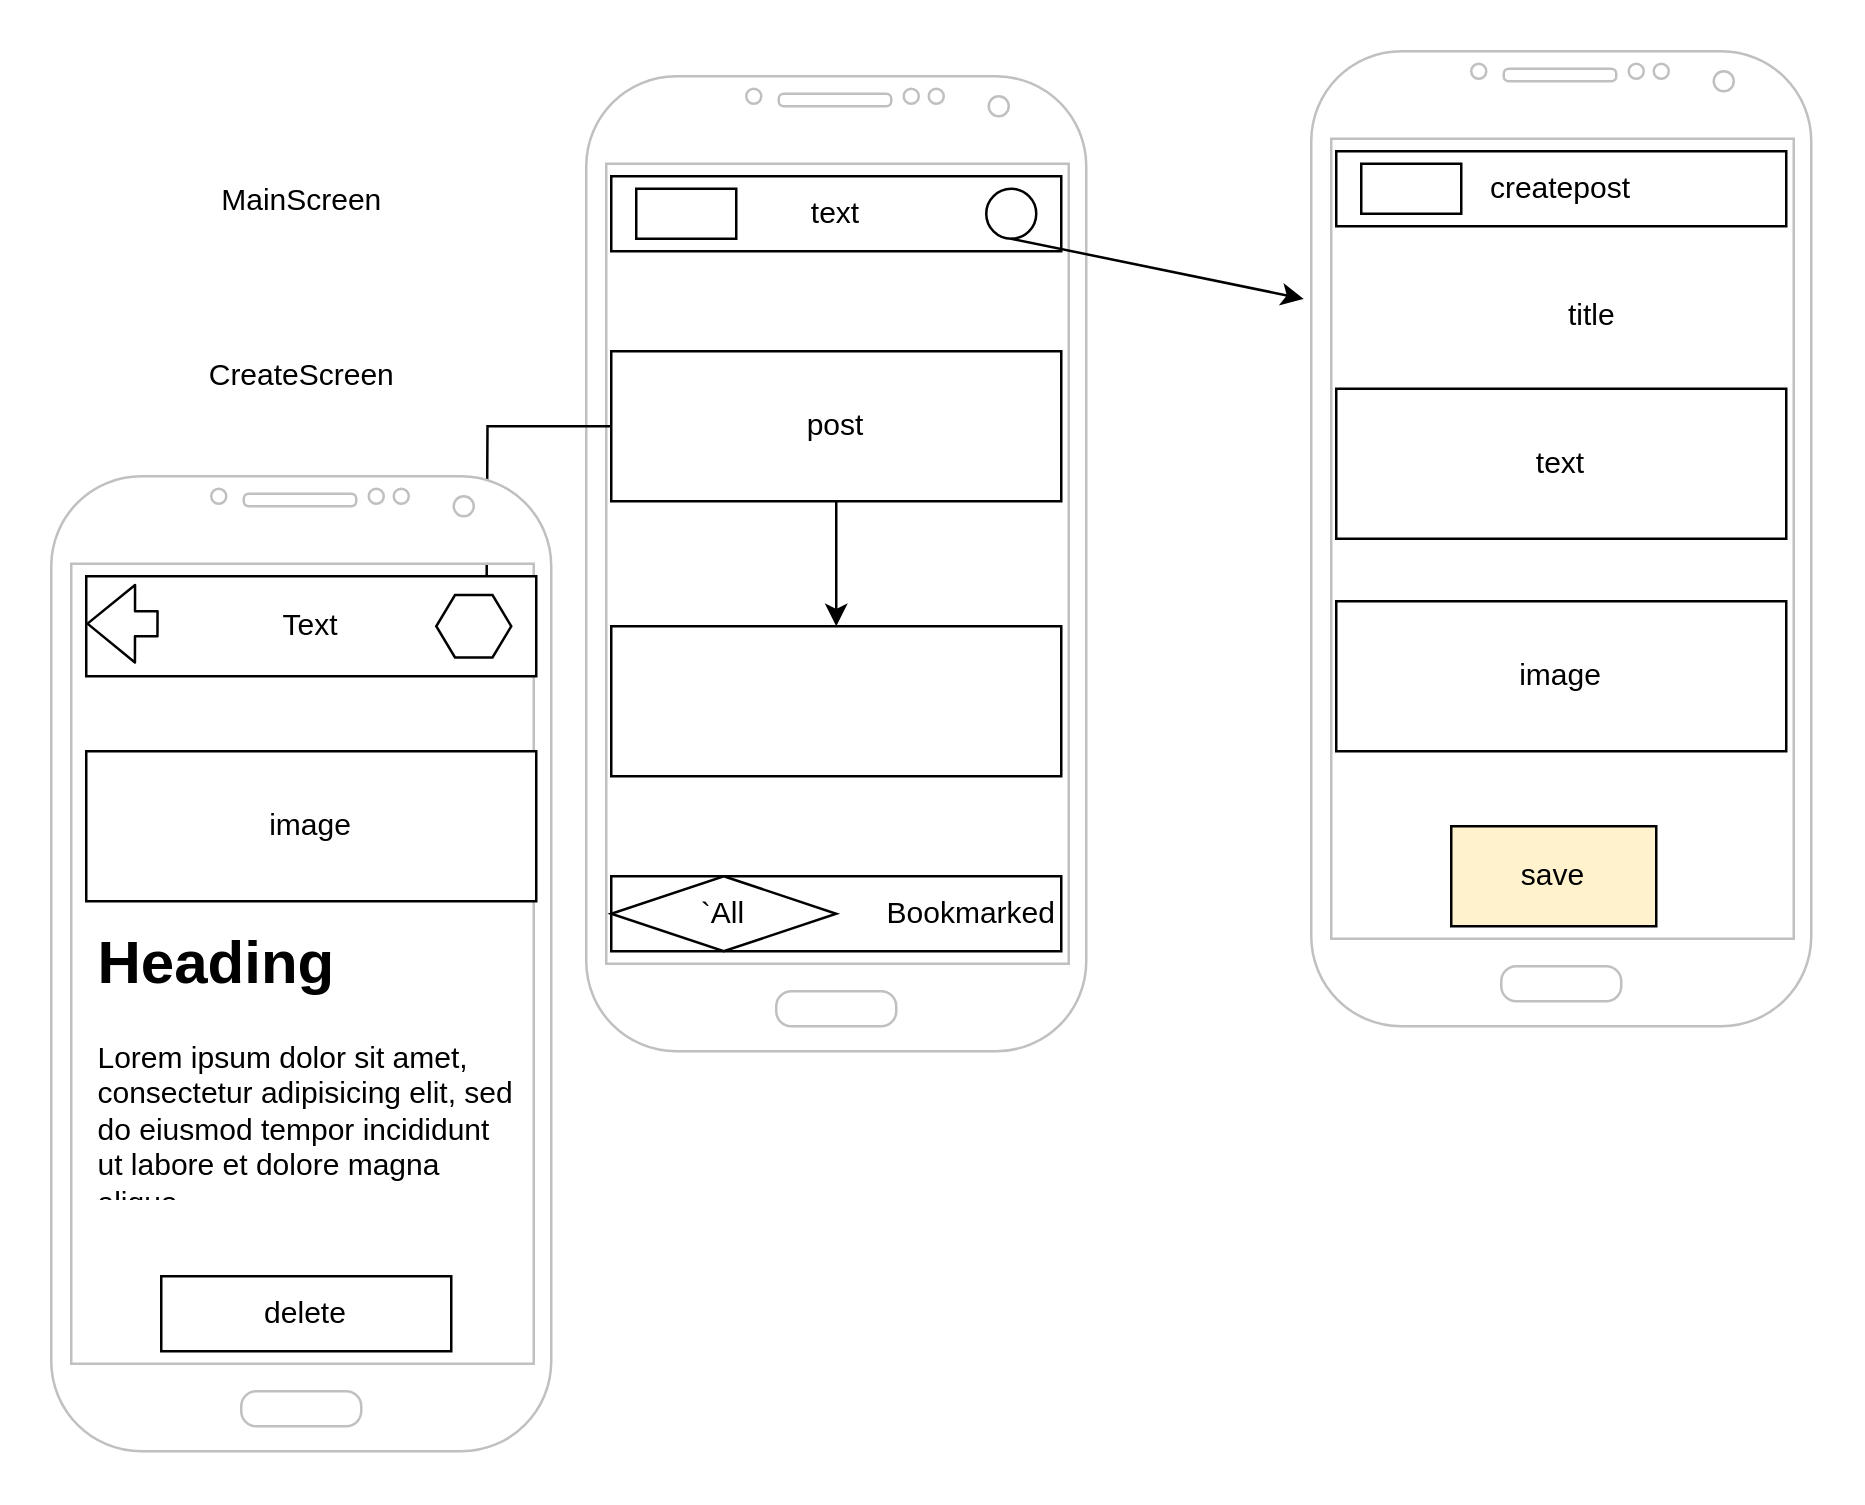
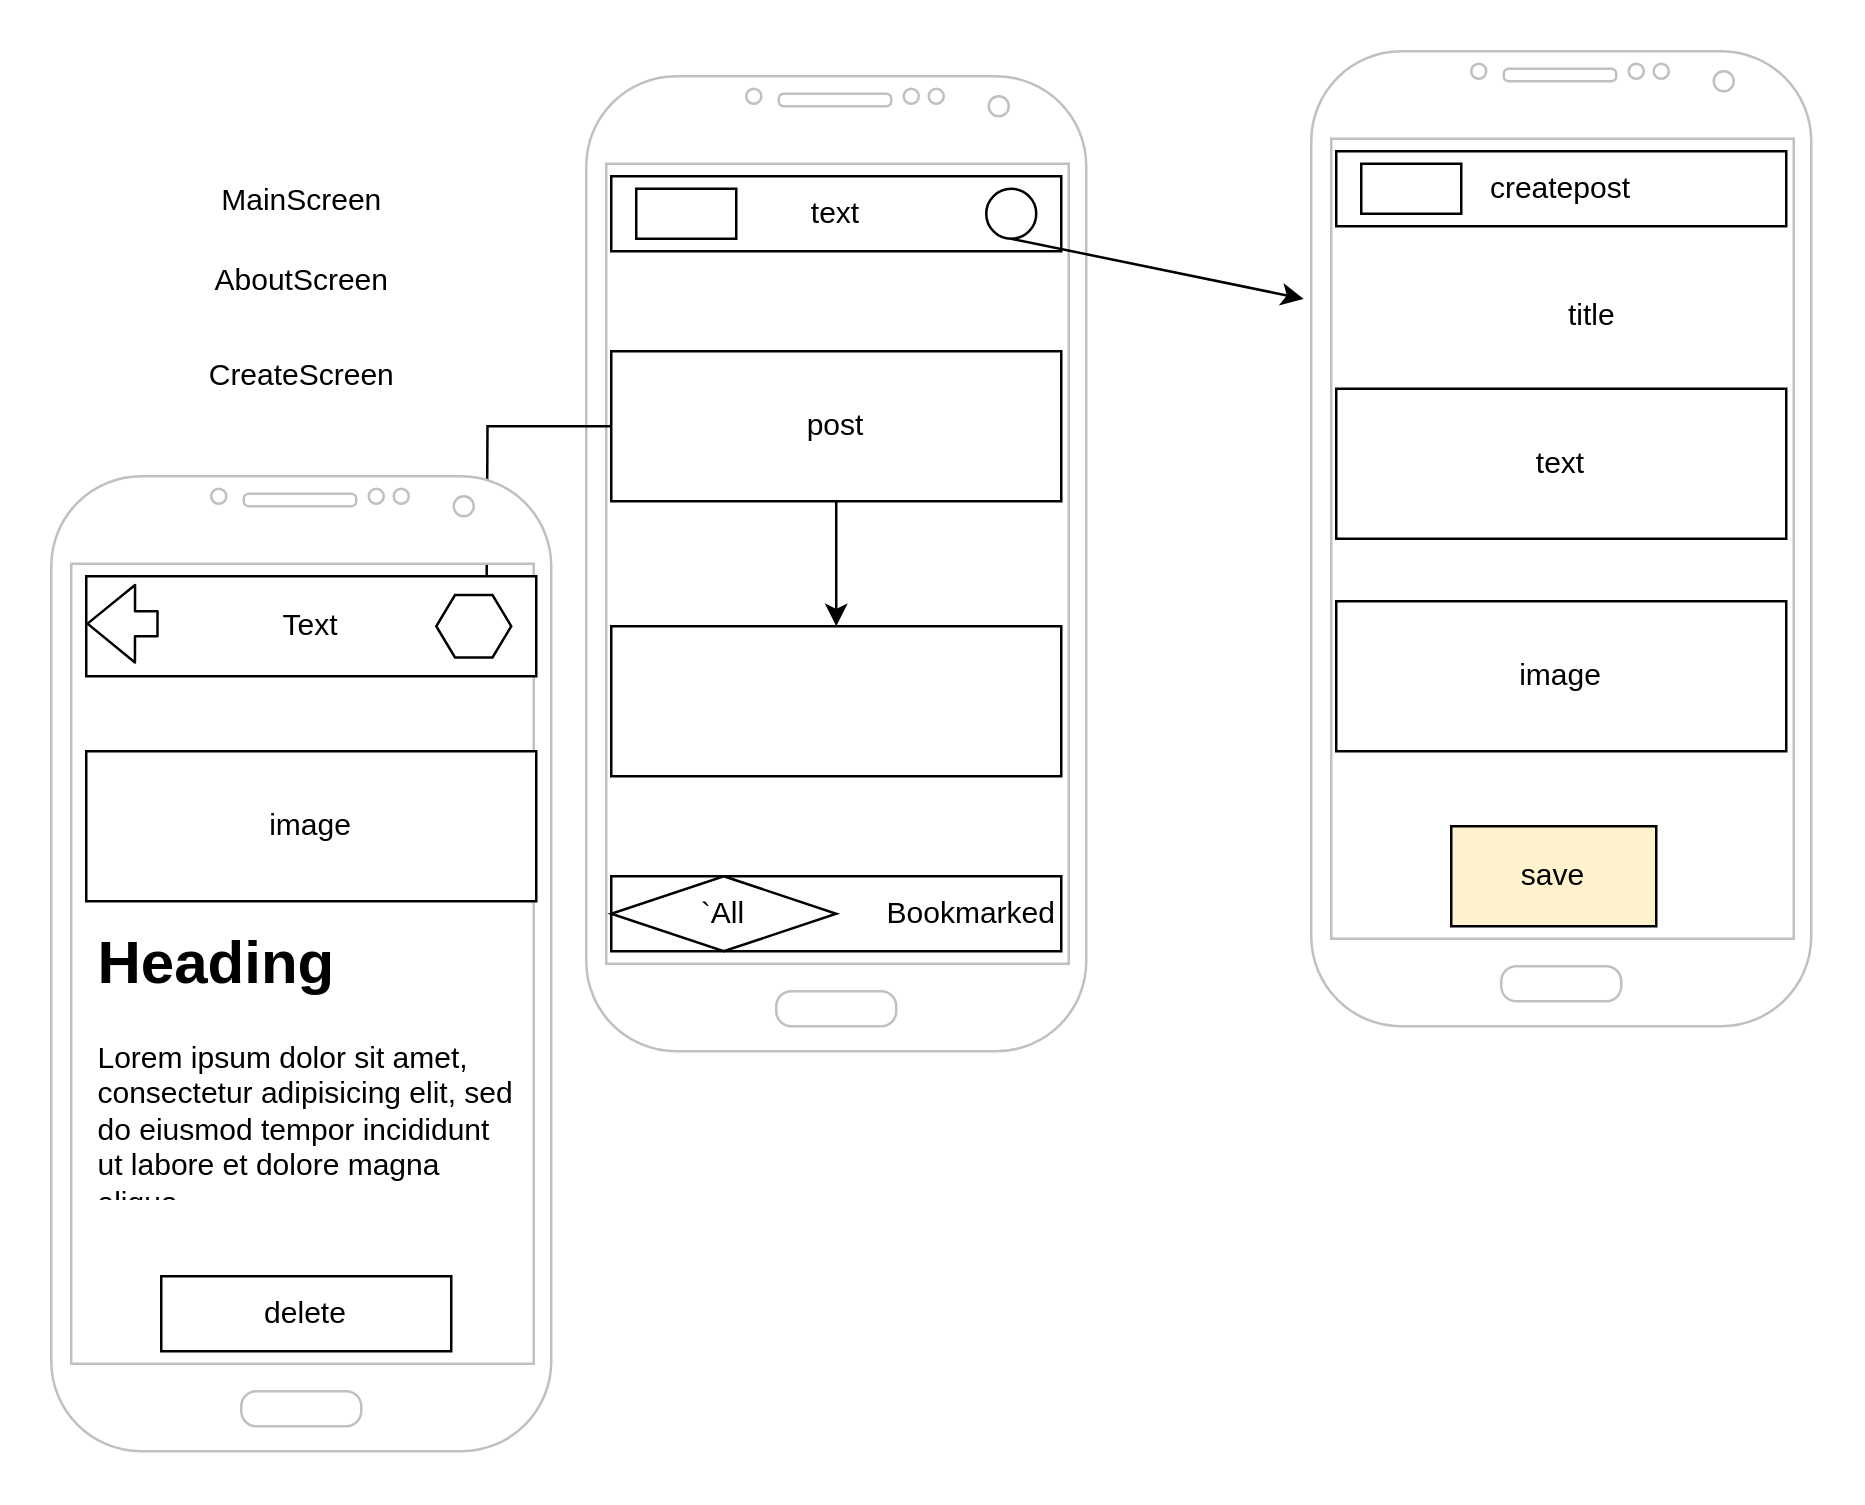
+ <mxCell id="11" value="AboutScreen&lt;br&gt;" style="text;html=1;align=center;verticalAlign=middle;resizable=0;points=[];;autosize=1;" vertex="1" parent="1"><mxGeometry x="80" y="101.5" width="80" height="20" as="geometry" /></mxCell>
